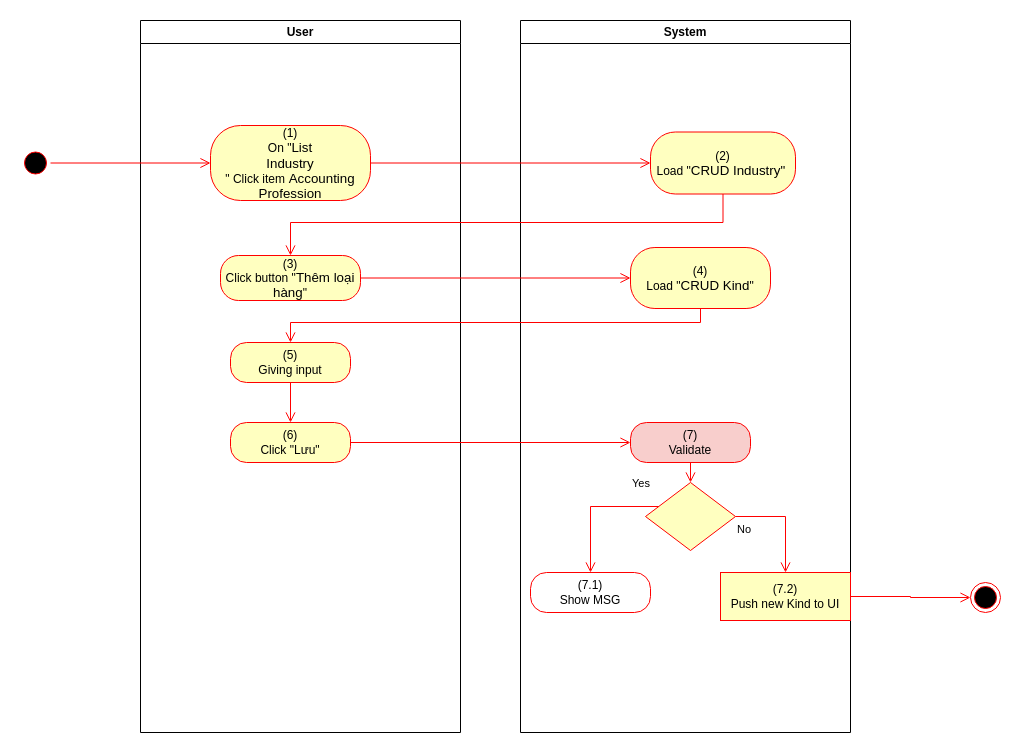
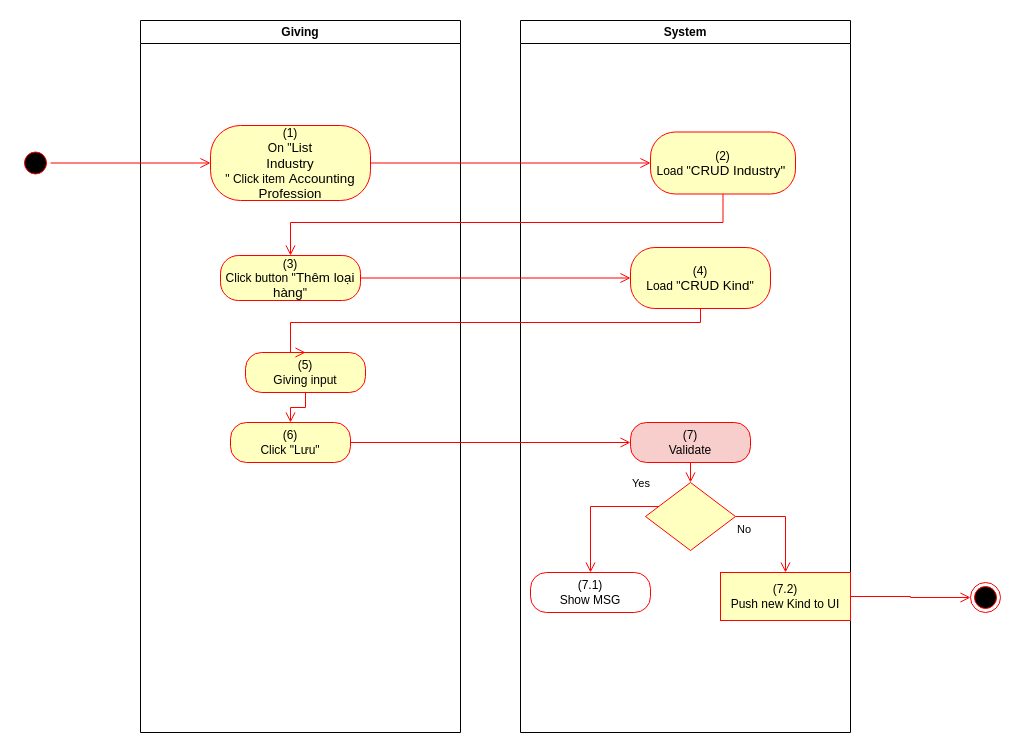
- <mxCell id="2" value="User" style="swimlane;whiteSpace=wrap" vertex="1" parent="1"><mxGeometry x="140" y="20" width="320" height="712" as="geometry"><mxRectangle x="120" y="128" width="60" height="23" as="alternateBounds" /></mxGeometry></mxCell>
+ <mxCell id="2" value="Giving" style="swimlane;whiteSpace=wrap" vertex="1" parent="1"><mxGeometry x="140" y="20" width="320" height="712" as="geometry"><mxRectangle x="120" y="128" width="60" height="23" as="alternateBounds" /></mxGeometry></mxCell>
- <mxCell id="6" value="(5)&lt;br&gt;Giving input" style="rounded=1;whiteSpace=wrap;html=1;arcSize=40;fontColor=#000000;fillColor=#ffffc0;strokeColor=#ff0000;" vertex="1" parent="2"><mxGeometry x="90" y="322" width="120" height="40" as="geometry" /></mxCell>
+ <mxCell id="6" value="(5)&lt;br&gt;Giving input" style="rounded=1;whiteSpace=wrap;html=1;arcSize=40;fontColor=#000000;fillColor=#ffffc0;strokeColor=#ff0000;" vertex="1" parent="2"><mxGeometry x="105" y="332" width="120" height="40" as="geometry" /></mxCell>
